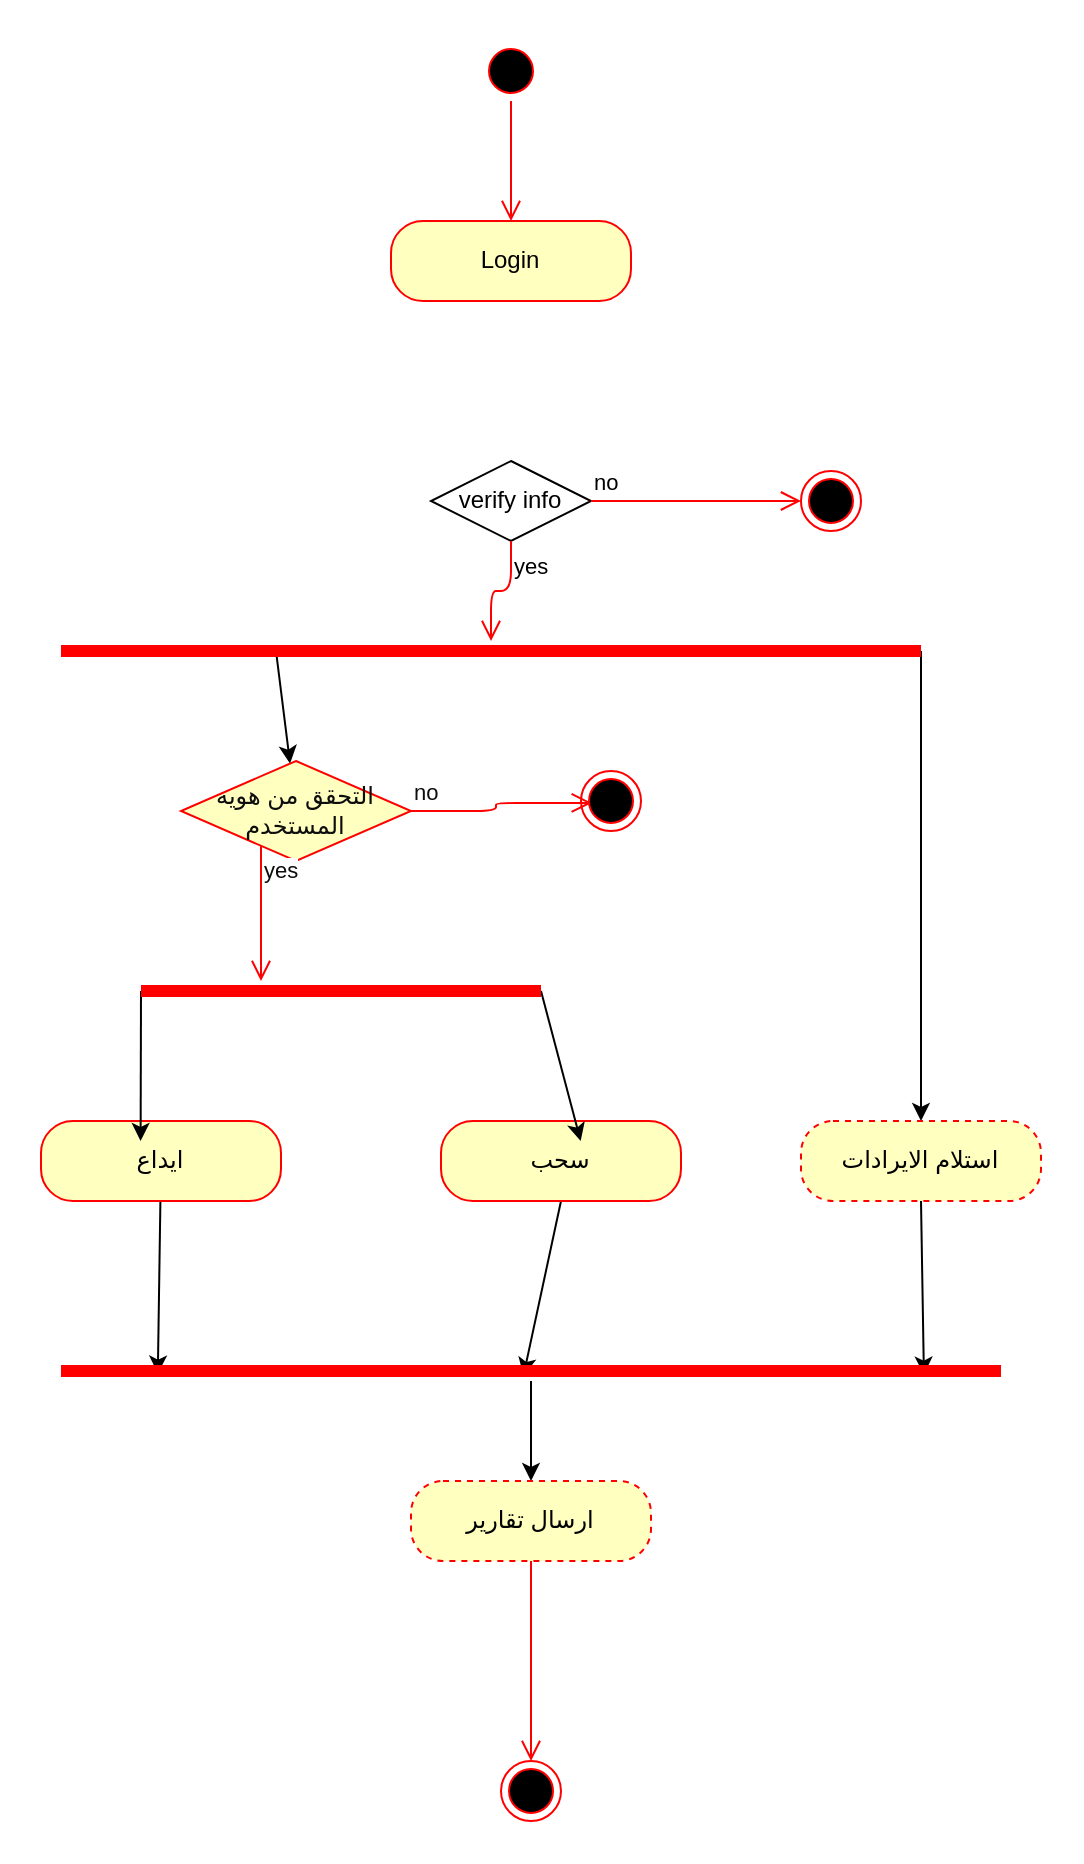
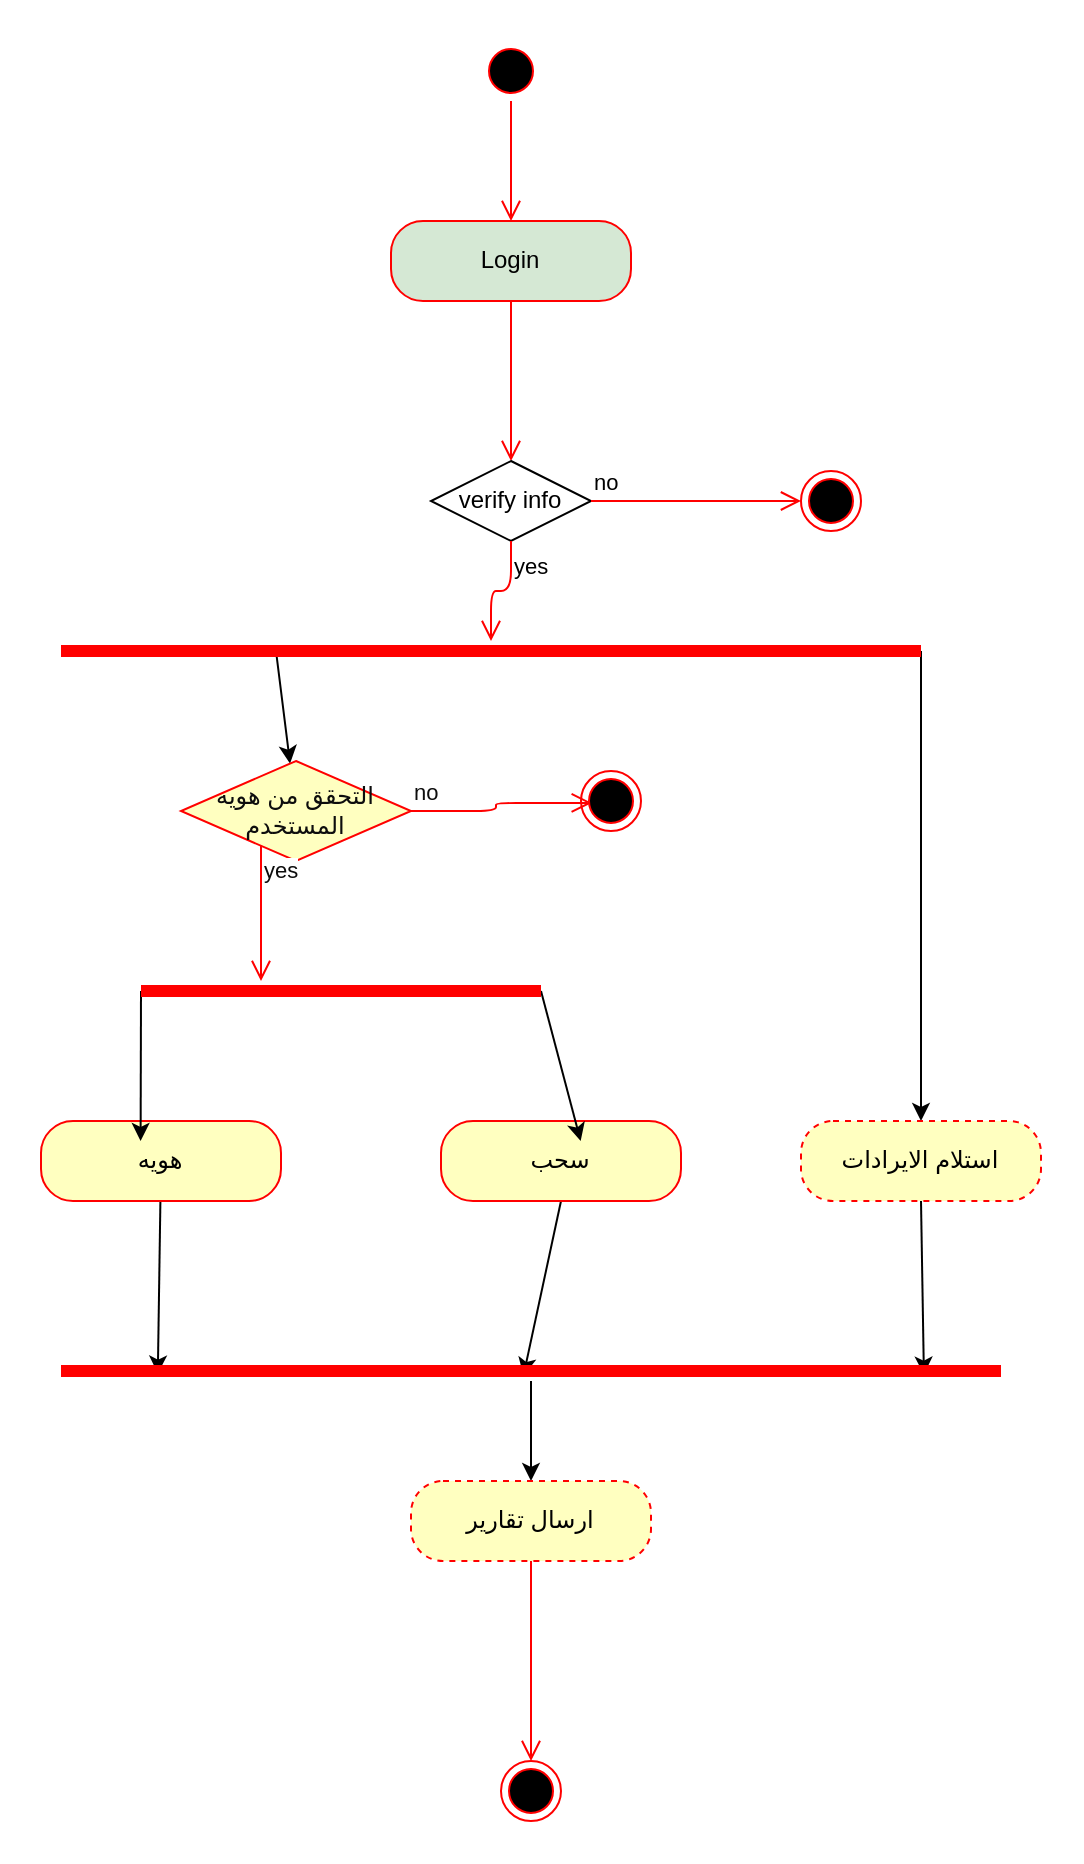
- <mxCell id="4" value="Login" style="rounded=1;whiteSpace=wrap;html=1;arcSize=40;fontColor=#000000;fillColor=#ffffc0;strokeColor=#ff0000;" vertex="1" parent="1"><mxGeometry x="195" y="110" width="120" height="40" as="geometry" /></mxCell>
+ <mxCell id="4" value="Login" style="rounded=1;whiteSpace=wrap;html=1;arcSize=40;fontColor=#000000;fillColor=#d5e8d4;strokeColor=#ff0000;" vertex="1" parent="1"><mxGeometry x="195" y="110" width="120" height="40" as="geometry" /></mxCell>
+ <mxCell id="5" value="" style="edgeStyle=orthogonalEdgeStyle;html=1;verticalAlign=bottom;endArrow=open;endSize=8;strokeColor=#ff0000;entryX=0.5;entryY=0;entryDx=0;entryDy=0;" edge="1" source="4" parent="1" target="6"><mxGeometry relative="1" as="geometry"><mxPoint x="255" y="210" as="targetPoint" /></mxGeometry></mxCell>
- <mxCell id="14" value="ايداع" style="rounded=1;whiteSpace=wrap;html=1;arcSize=40;fontColor=#000000;fillColor=#ffffc0;strokeColor=#ff0000;" vertex="1" parent="1"><mxGeometry x="20" y="560" width="120" height="40" as="geometry" /></mxCell>
+ <mxCell id="14" value="هويه" style="rounded=1;whiteSpace=wrap;html=1;arcSize=40;fontColor=#000000;fillColor=#ffffc0;strokeColor=#ff0000;" vertex="1" parent="1"><mxGeometry x="20" y="560" width="120" height="40" as="geometry" /></mxCell>
